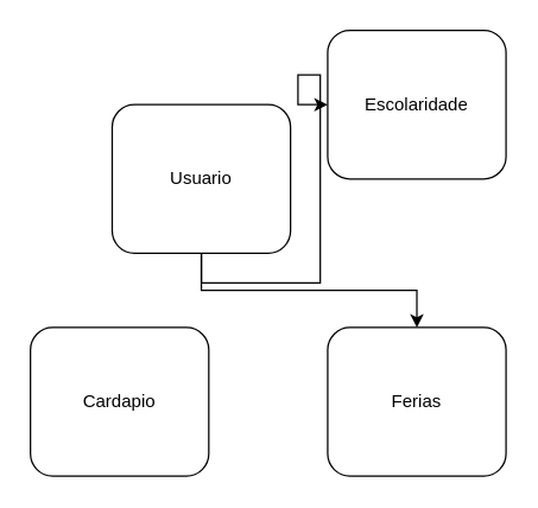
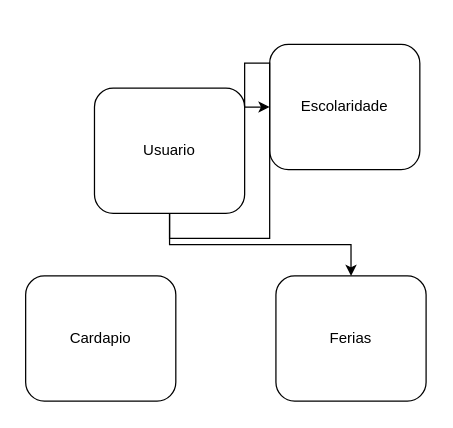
- <mxCell id="3" value="Escolaridade" style="rounded=1;whiteSpace=wrap;html=1;" vertex="1" parent="1"><mxGeometry x="220" y="20" width="120" height="100" as="geometry" /></mxCell>
+ <mxCell id="3" value="Escolaridade" style="rounded=1;whiteSpace=wrap;html=1;" vertex="1" parent="1"><mxGeometry x="215" y="35" width="120" height="100" as="geometry" /></mxCell>
